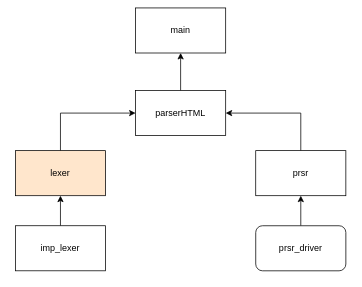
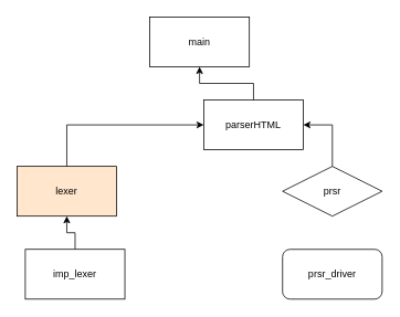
- <mxCell id="2" value="main" style="rounded=0;whiteSpace=wrap;html=1;" vertex="1" parent="1"><mxGeometry x="180" y="10" width="120" height="60" as="geometry" /></mxCell>
+ <mxCell id="2" value="main" style="rounded=0;whiteSpace=wrap;html=1;" vertex="1" parent="1"><mxGeometry x="180" y="20" width="120" height="60" as="geometry" /></mxCell>
- <mxCell id="8" value="parserHTML" style="rounded=0;whiteSpace=wrap;html=1;" vertex="1" parent="1"><mxGeometry x="180" y="120" width="120" height="60" as="geometry" /></mxCell>
+ <mxCell id="8" value="parserHTML" style="rounded=0;whiteSpace=wrap;html=1;" vertex="1" parent="1"><mxGeometry x="245" y="120" width="120" height="60" as="geometry" /></mxCell>
- <mxCell id="12" value="prsr" style="rounded=0;whiteSpace=wrap;html=1;" vertex="1" parent="1"><mxGeometry x="340" y="200" width="120" height="60" as="geometry" /></mxCell>
+ <mxCell id="12" value="prsr" style="rhombus;whiteSpace=wrap;html=1;" vertex="1" parent="1"><mxGeometry x="340" y="200" width="120" height="60" as="geometry" /></mxCell>
- <mxCell id="9" style="edgeStyle=orthogonalEdgeStyle;rounded=0;orthogonalLoop=1;jettySize=auto;html=1;exitX=0.5;exitY=0;exitDx=0;exitDy=0;entryX=0.5;entryY=1;entryDx=0;entryDy=0;" edge="1" parent="1" source="10" target="12"><mxGeometry relative="1" as="geometry" /></mxCell>
- <mxCell id="6" value="imp_lexer" style="rounded=0;whiteSpace=wrap;html=1;" vertex="1" parent="1"><mxGeometry x="20" y="300" width="120" height="60" as="geometry" /></mxCell>
+ <mxCell id="6" value="imp_lexer" style="rounded=0;whiteSpace=wrap;html=1;" vertex="1" parent="1"><mxGeometry x="30" y="300" width="120" height="60" as="geometry" /></mxCell>
